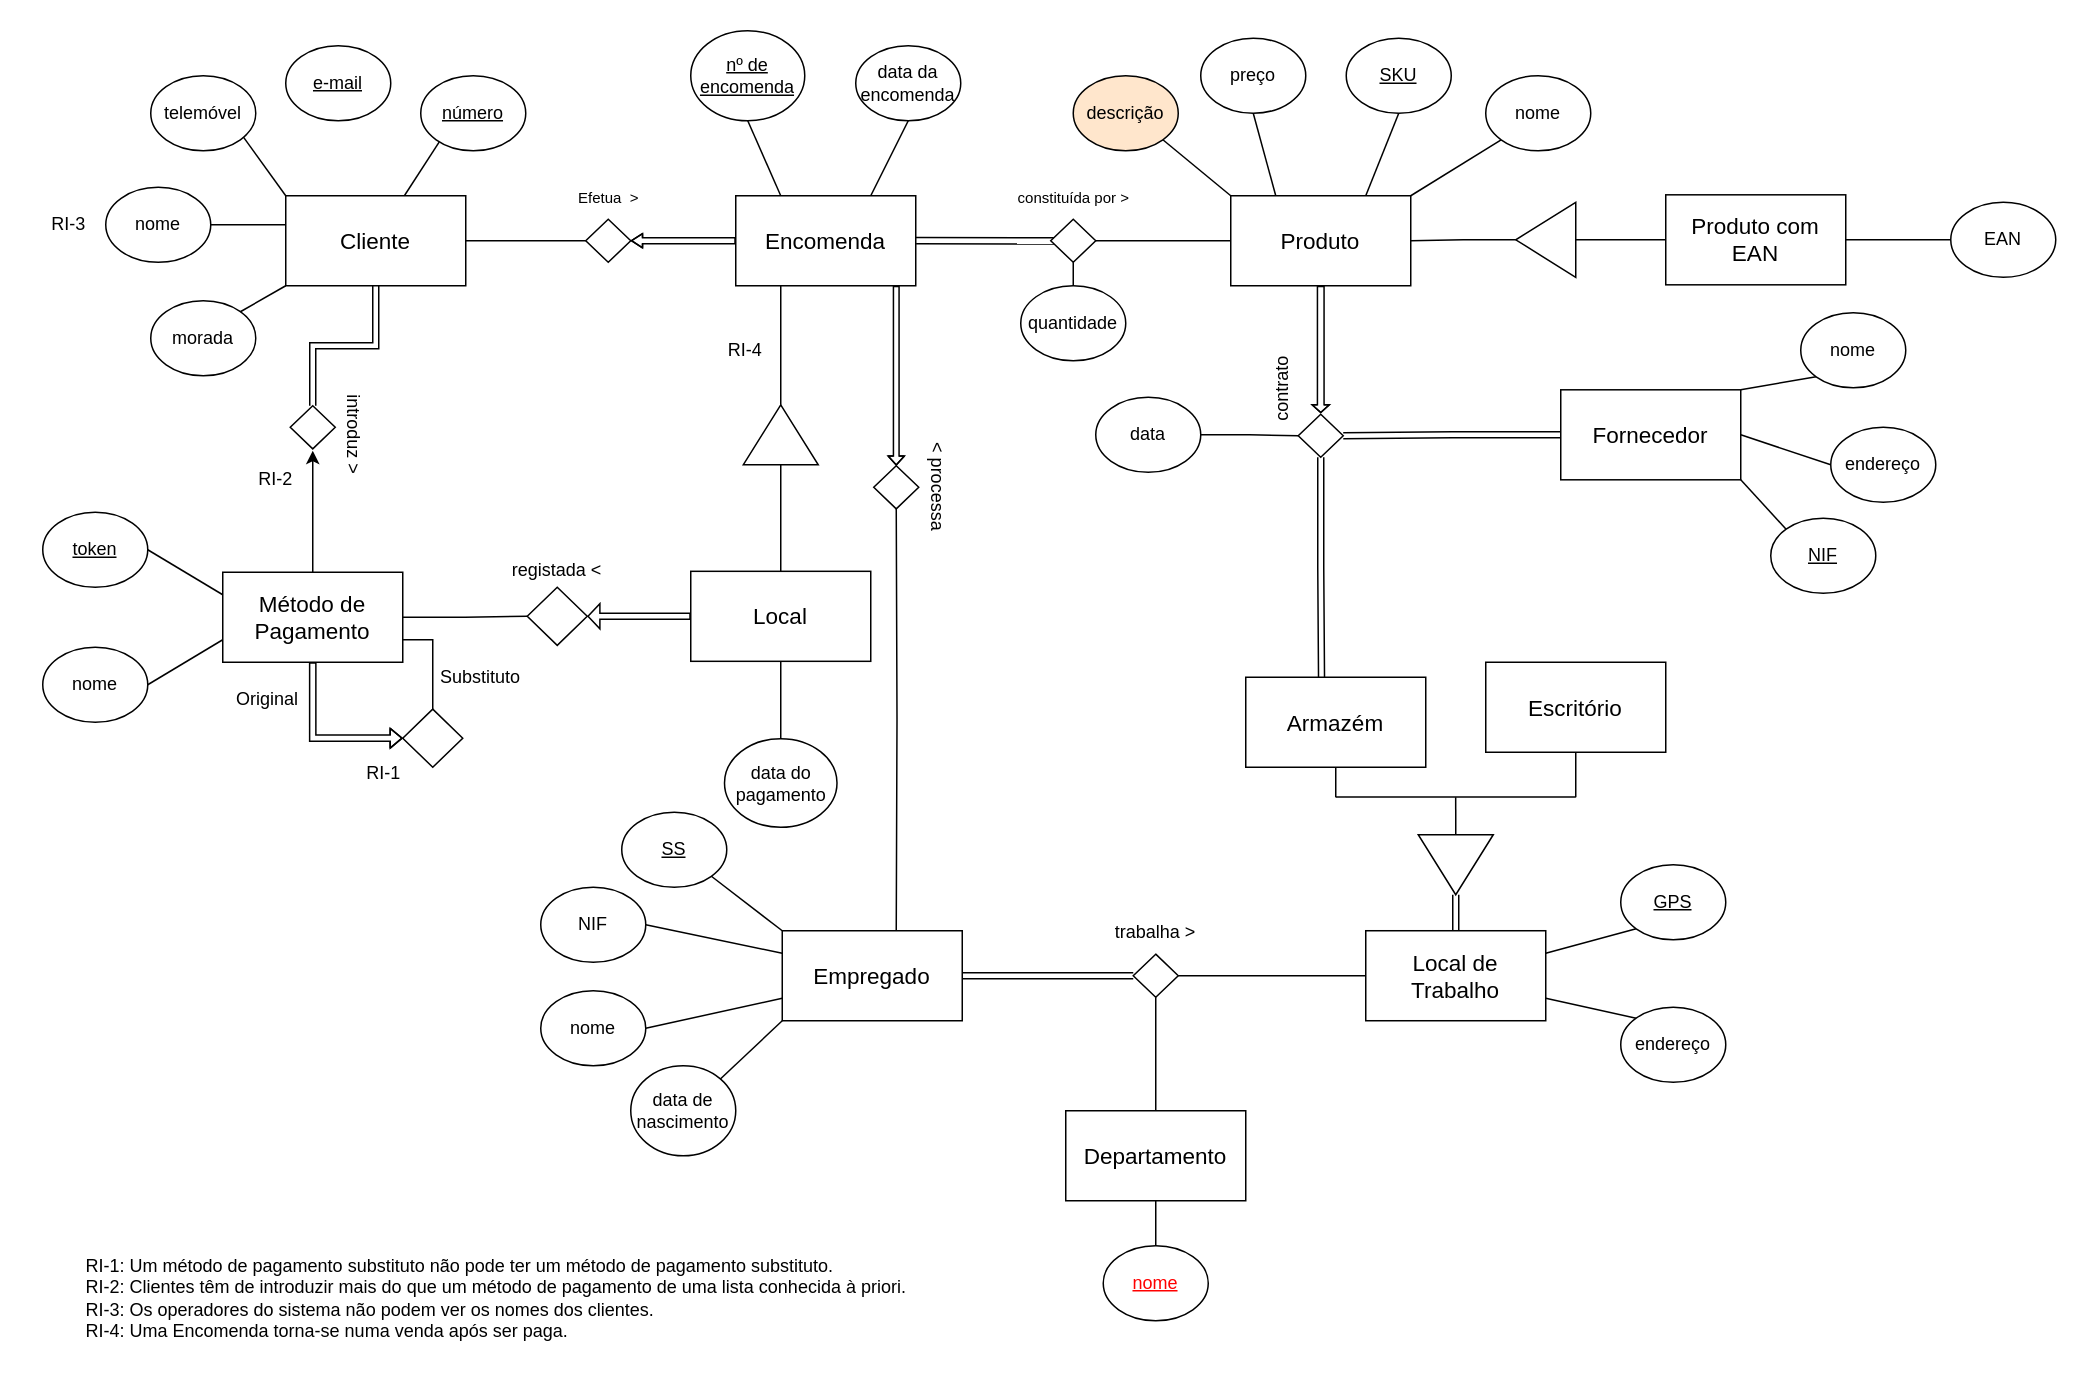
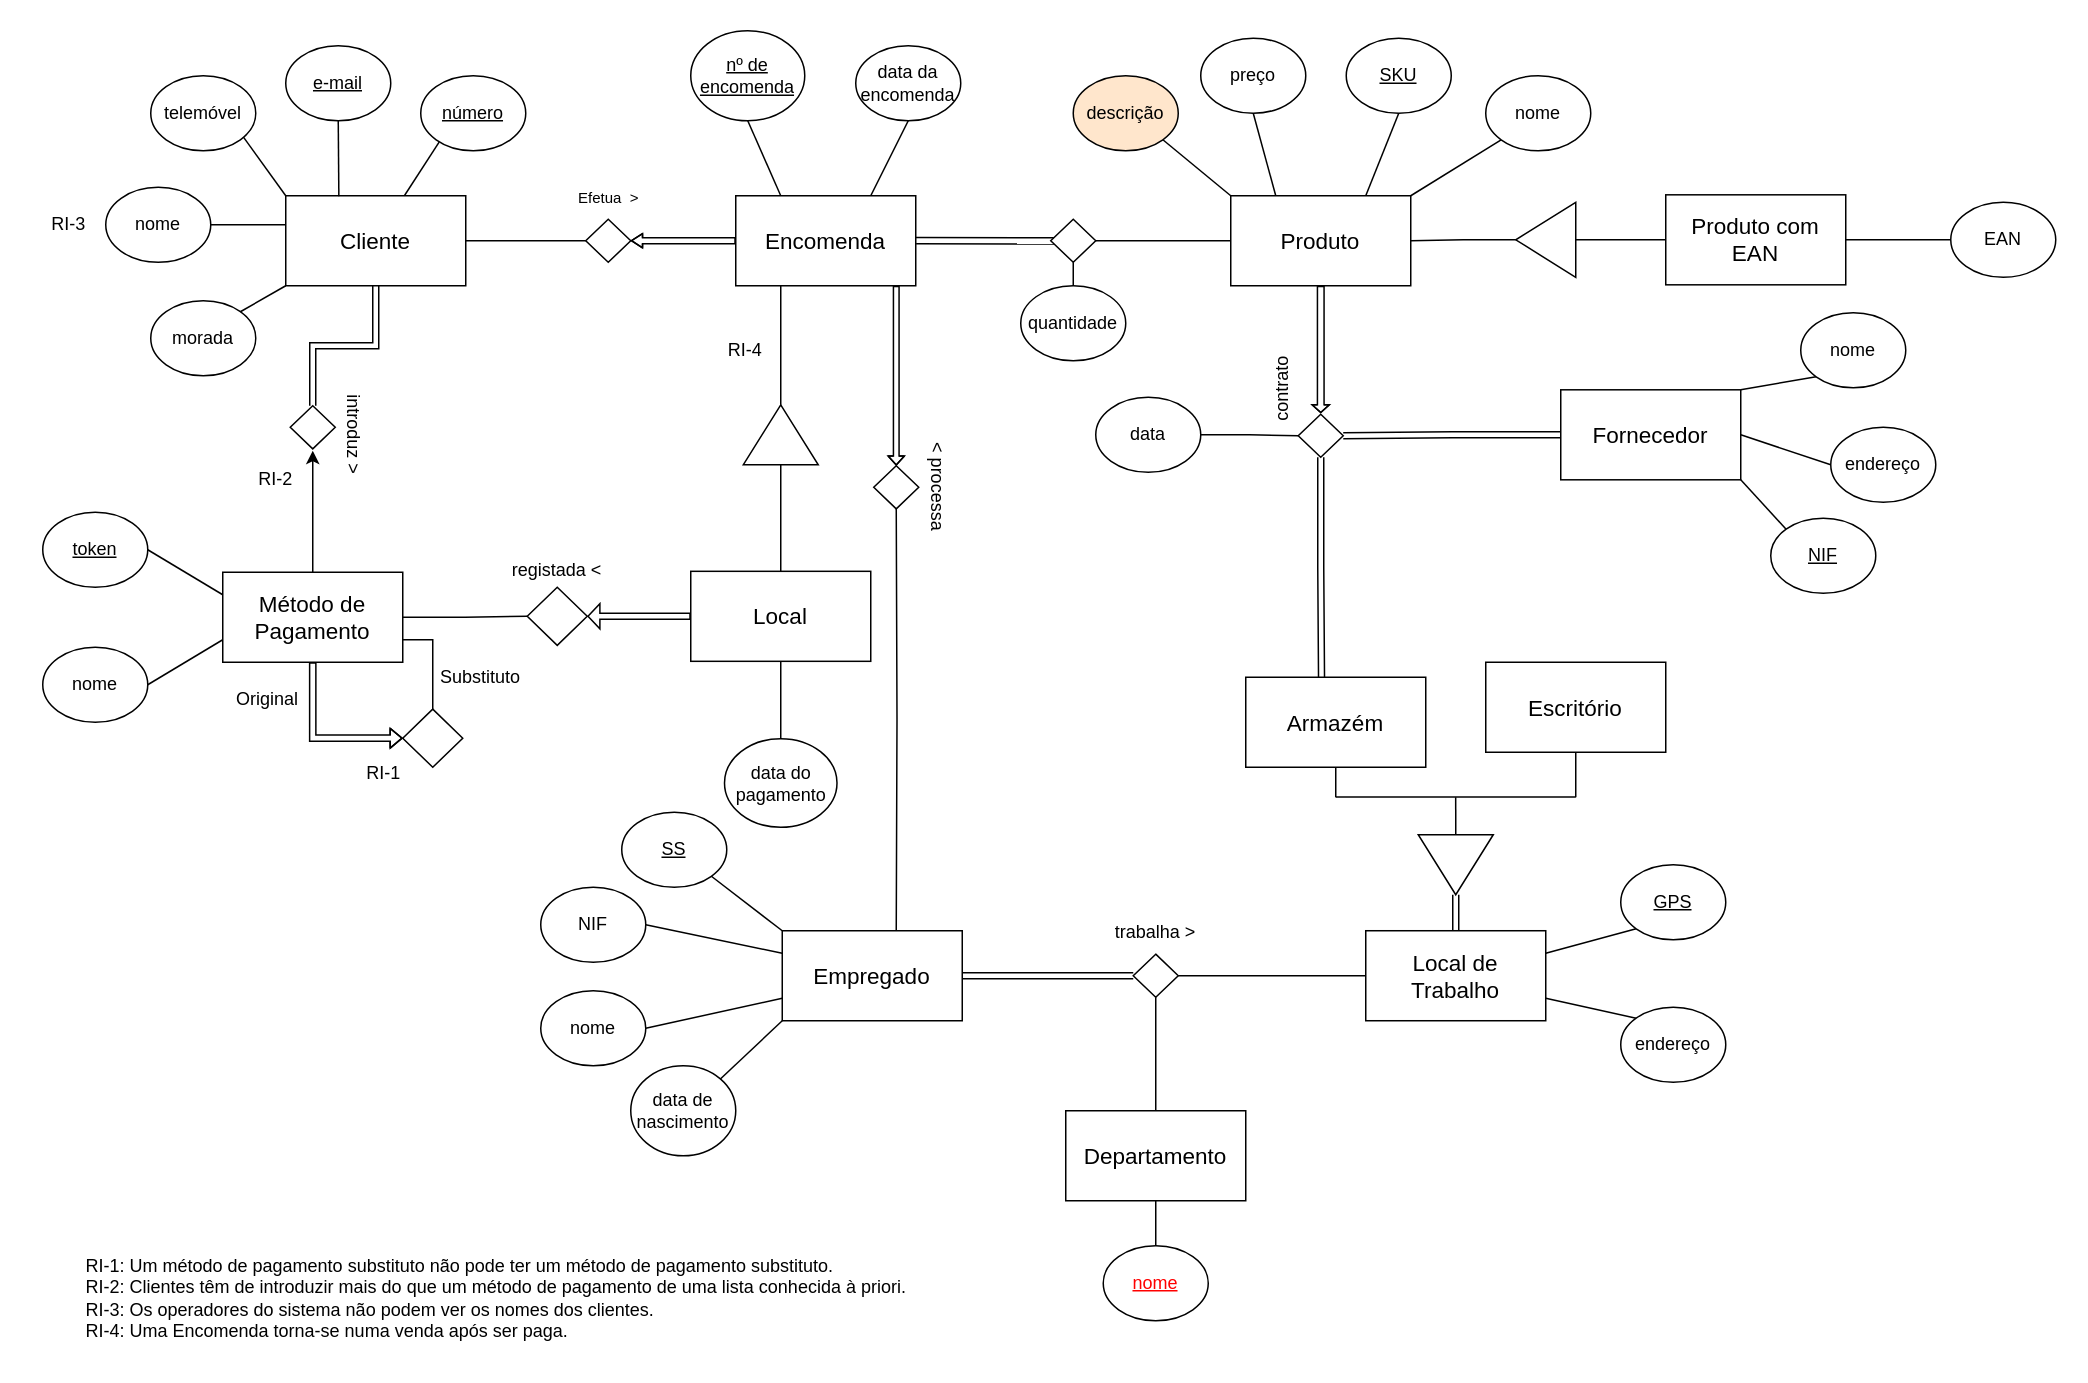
+ <mxCell id="14" value="" style="endArrow=none;html=1;rounded=0;entryX=0.5;entryY=1;entryDx=0;entryDy=0;exitX=0.295;exitY=0.005;exitDx=0;exitDy=0;exitPerimeter=0;" parent="1" source="2" target="10" edge="1"><mxGeometry width="50" height="50" relative="1" as="geometry"><mxPoint x="190" y="180" as="sourcePoint" /><mxPoint x="240" y="130" as="targetPoint" /></mxGeometry></mxCell>
- <mxCell id="36" value="&lt;font style=&quot;font-size: 10px;&quot;&gt;constituída por &amp;gt;&lt;/font&gt;" style="text;html=1;align=center;verticalAlign=middle;resizable=0;points=[];autosize=1;strokeColor=none;fillColor=none;" parent="1" vertex="1"><mxGeometry x="665" y="115.63" width="100" height="30" as="geometry" /></mxCell>
